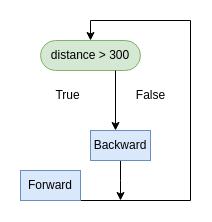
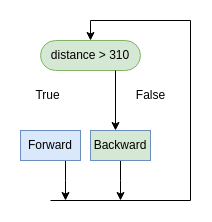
- <mxCell id="2" value="distance &amp;gt; 300" style="rounded=1;whiteSpace=wrap;html=1;arcSize=30;absoluteArcSize=1;fillColor=#d5e8d4;strokeColor=#82b366;" parent="1" vertex="1"><mxGeometry x="40" y="40" width="100" height="30" as="geometry" /></mxCell>
+ <mxCell id="2" value="distance &amp;gt; 310" style="rounded=1;whiteSpace=wrap;html=1;arcSize=30;absoluteArcSize=1;fillColor=#d5e8d4;strokeColor=#82b366;" parent="1" vertex="1"><mxGeometry x="40" y="40" width="100" height="30" as="geometry" /></mxCell>
- <mxCell id="4" value="True" style="text;html=1;align=center;verticalAlign=middle;resizable=0;points=[];autosize=1;strokeColor=none;fillColor=none;" parent="1" vertex="1"><mxGeometry x="42" y="80" width="50" height="30" as="geometry" /></mxCell>
+ <mxCell id="4" value="True" style="text;html=1;align=center;verticalAlign=middle;resizable=0;points=[];autosize=1;strokeColor=none;fillColor=none;" parent="1" vertex="1"><mxGeometry x="22" y="80" width="50" height="30" as="geometry" /></mxCell>
- <mxCell id="10" value="Backward" style="rounded=0;whiteSpace=wrap;html=1;fillColor=#dae8fc;strokeColor=#6c8ebf;" parent="1" vertex="1"><mxGeometry x="90" y="130" width="60" height="30" as="geometry" /></mxCell>
+ <mxCell id="10" value="Backward" style="rounded=0;whiteSpace=wrap;html=1;fillColor=#d5e8d4;strokeColor=#6c8ebf;" parent="1" vertex="1"><mxGeometry x="90" y="130" width="60" height="30" as="geometry" /></mxCell>
- <mxCell id="8" value="Forward" style="rounded=0;whiteSpace=wrap;html=1;fillColor=#dae8fc;strokeColor=#6c8ebf;" parent="1" vertex="1"><mxGeometry x="20" y="170" width="60" height="30" as="geometry" /></mxCell>
+ <mxCell id="8" value="Forward" style="rounded=0;whiteSpace=wrap;html=1;fillColor=#dae8fc;strokeColor=#6c8ebf;" parent="1" vertex="1"><mxGeometry x="20" y="130" width="60" height="30" as="geometry" /></mxCell>
